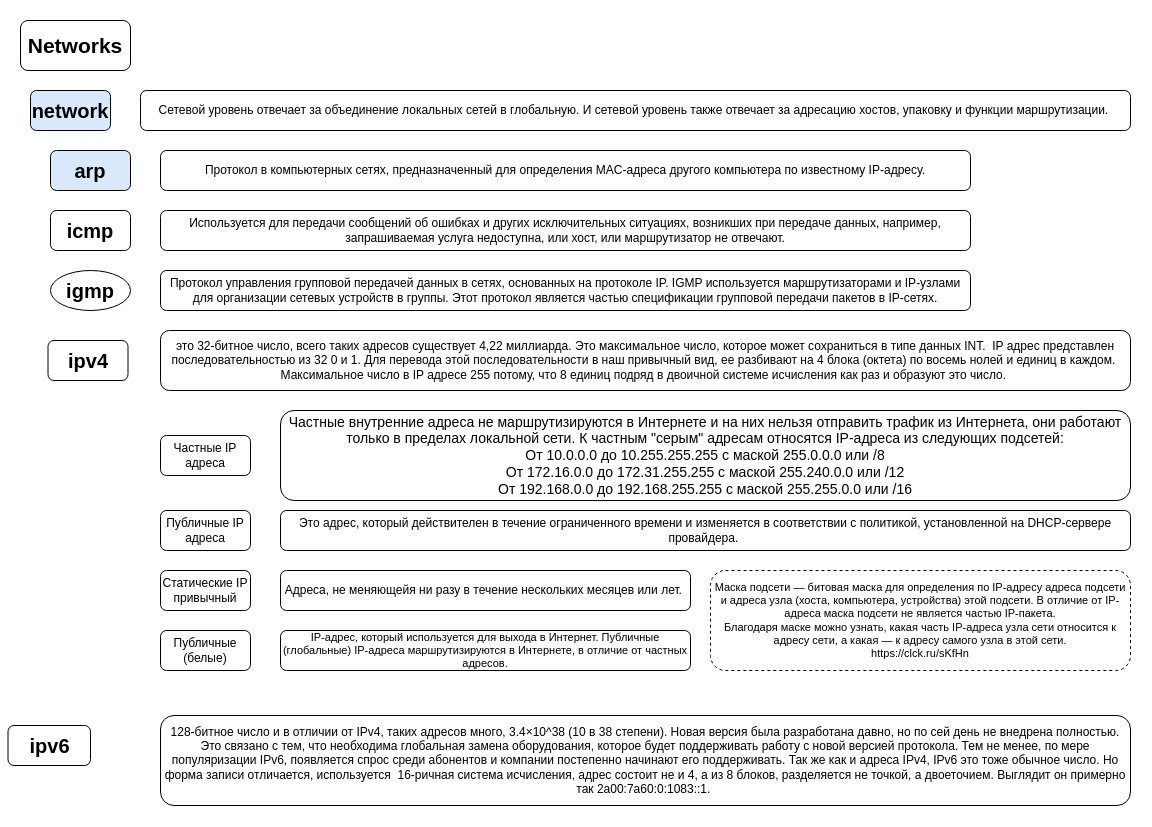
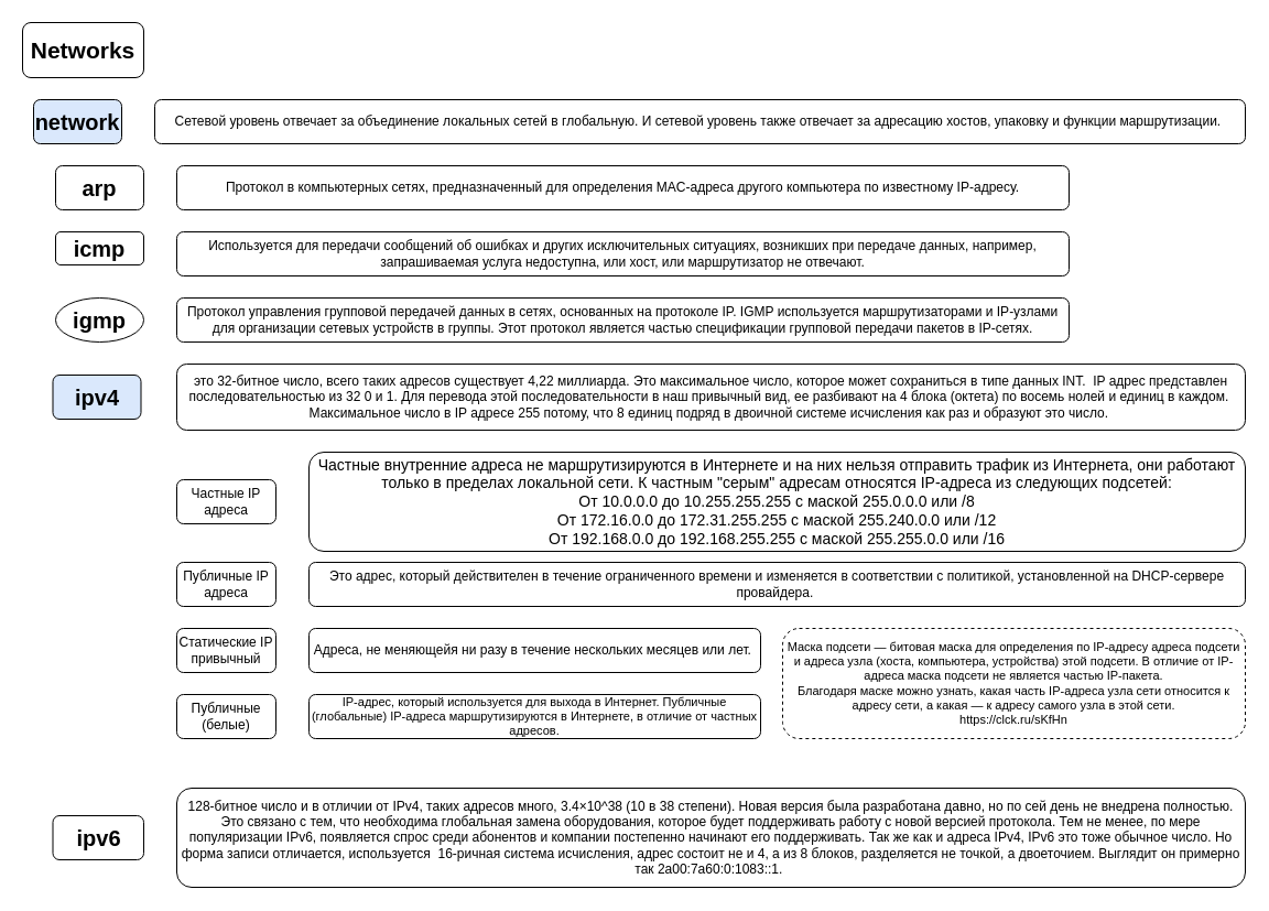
- <mxCell id="11" value="arp" style="rounded=1;whiteSpace=wrap;html=1;fontStyle=1;fontSize=20;fillColor=#dae8fc;" parent="1" vertex="1"><mxGeometry x="50" y="150" width="80" height="40" as="geometry" /></mxCell>
+ <mxCell id="11" value="arp" style="rounded=1;whiteSpace=wrap;html=1;fontStyle=1;fontSize=20;" parent="1" vertex="1"><mxGeometry x="50" y="150" width="80" height="40" as="geometry" /></mxCell>
- <mxCell id="9" value="icmp" style="rounded=1;whiteSpace=wrap;html=1;fontStyle=1;fontSize=20;" parent="1" vertex="1"><mxGeometry x="50" y="210" width="80" height="40" as="geometry" /></mxCell>
+ <mxCell id="9" value="icmp" style="rounded=1;whiteSpace=wrap;html=1;fontStyle=1;fontSize=20;" parent="1" vertex="1"><mxGeometry x="50" y="210" width="80" height="30" as="geometry" /></mxCell>
- <mxCell id="14" value="ipv4" style="rounded=1;whiteSpace=wrap;html=1;fontStyle=1;fontSize=20;" parent="1" vertex="1"><mxGeometry x="47.5" y="340" width="80" height="40" as="geometry" /></mxCell>
+ <mxCell id="14" value="ipv4" style="rounded=1;whiteSpace=wrap;html=1;fontStyle=1;fontSize=20;fillColor=#dae8fc;" parent="1" vertex="1"><mxGeometry x="47.5" y="340" width="80" height="40" as="geometry" /></mxCell>
- <mxCell id="21" value="ipv6" style="rounded=1;whiteSpace=wrap;html=1;fontStyle=1;fontSize=20;" parent="1" vertex="1"><mxGeometry x="7.5" y="725" width="82.5" height="40" as="geometry" /></mxCell>
+ <mxCell id="21" value="ipv6" style="rounded=1;whiteSpace=wrap;html=1;fontStyle=1;fontSize=20;" parent="1" vertex="1"><mxGeometry x="47.5" y="740" width="82.5" height="40" as="geometry" /></mxCell>
